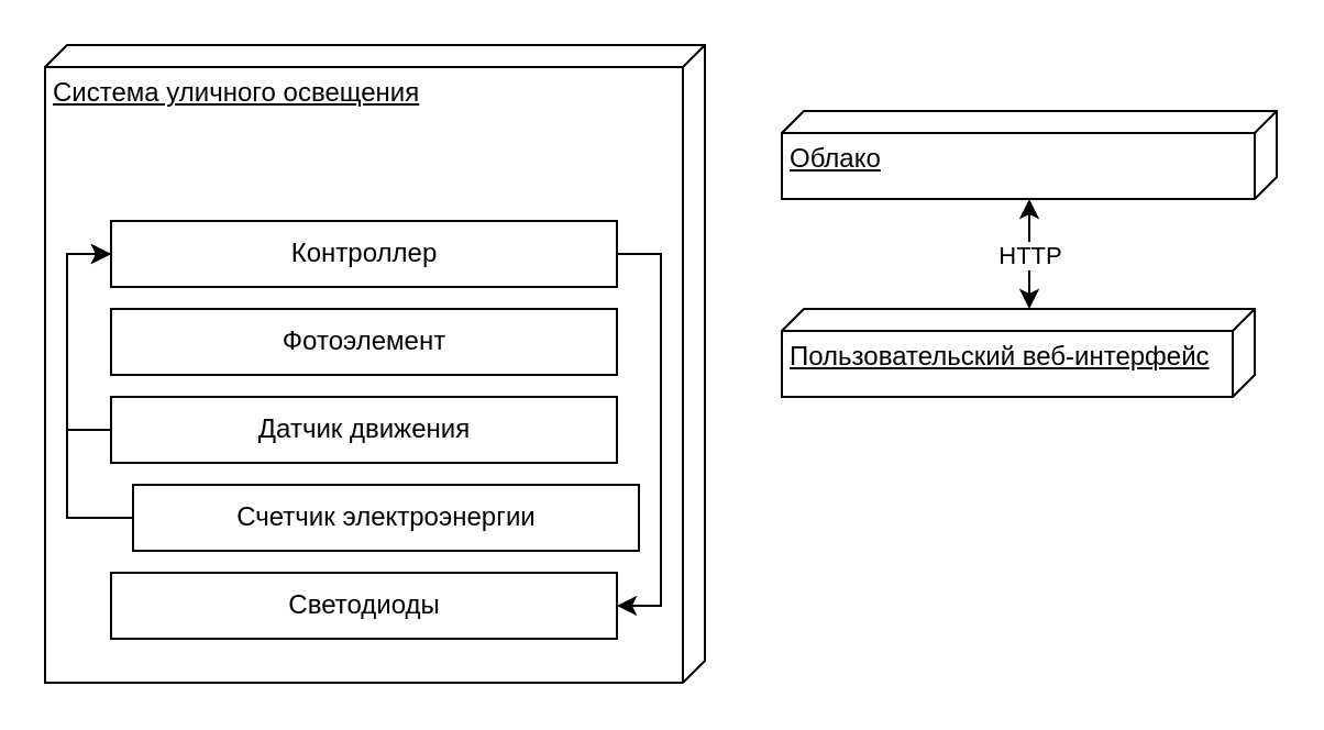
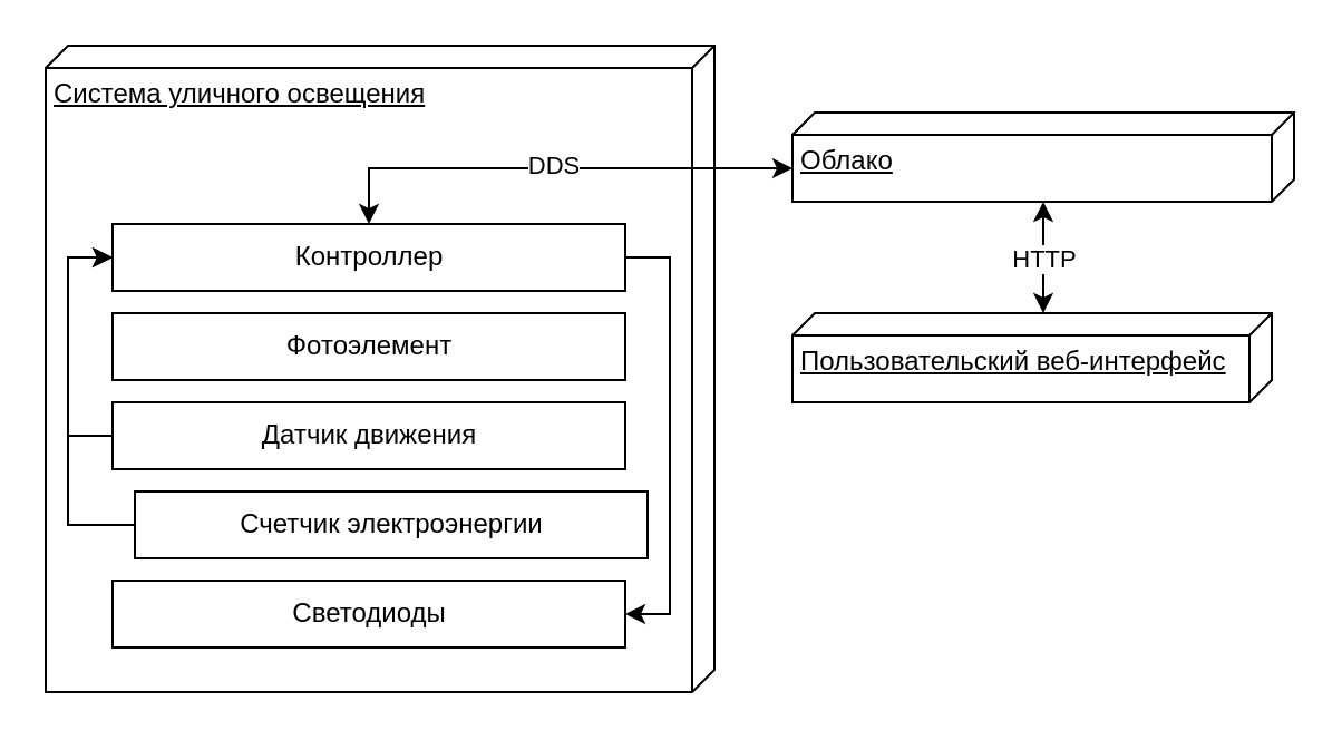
+ <mxCell id="4" style="edgeStyle=orthogonalEdgeStyle;rounded=0;orthogonalLoop=1;jettySize=auto;html=1;entryX=0;entryY=0;entryDx=25;entryDy=225;entryPerimeter=0;startArrow=classic;startFill=1;" parent="1" source="6" target="15" edge="1"><mxGeometry relative="1" as="geometry"><Array as="points"><mxPoint x="165" y="75" /></Array></mxGeometry></mxCell>
+ <mxCell id="5" value="DDS" style="edgeLabel;html=1;align=center;verticalAlign=middle;resizable=0;points=[];" vertex="1" connectable="0" parent="4"><mxGeometry x="-0.003" y="2" relative="1" as="geometry"><mxPoint as="offset" /></mxGeometry></mxCell>
